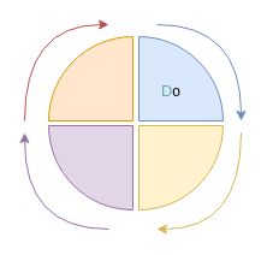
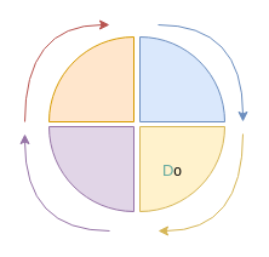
- <mxCell id="10" value="&lt;font style=&quot;font-size: 13px; color: rgb(103, 171, 159);&quot;&gt;D&lt;/font&gt;o" style="text;html=1;align=center;verticalAlign=middle;whiteSpace=wrap;rounded=0;" vertex="1" parent="1"><mxGeometry x="112" y="60" width="60" height="30" as="geometry" /></mxCell>
+ <mxCell id="10" value="&lt;font style=&quot;font-size: 13px; color: rgb(103, 171, 159);&quot;&gt;D&lt;/font&gt;o" style="text;html=1;align=center;verticalAlign=middle;whiteSpace=wrap;rounded=0;" vertex="1" parent="1"><mxGeometry x="112" y="125" width="60" height="30" as="geometry" /></mxCell>
